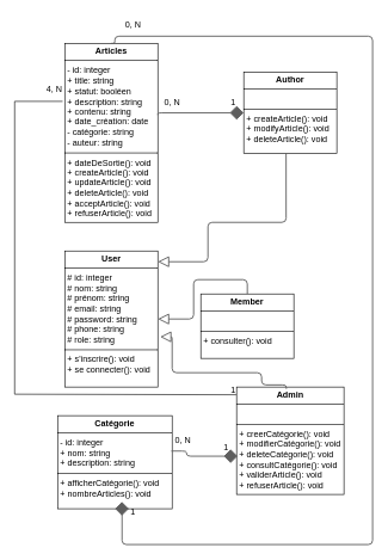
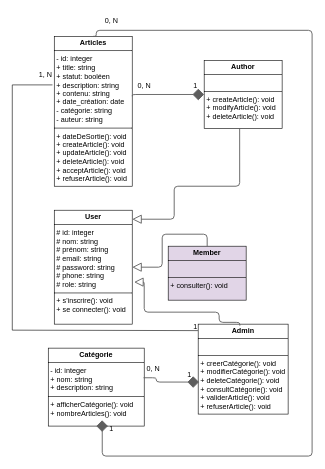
- <mxCell id="22" value="4, N" style="text;html=1;align=center;verticalAlign=middle;resizable=0;points=[];autosize=1;strokeColor=none;fillColor=none;" vertex="1" parent="1"><mxGeometry x="50" y="110" width="50" height="30" as="geometry" /></mxCell>
+ <mxCell id="22" value="1, N" style="text;html=1;align=center;verticalAlign=middle;resizable=0;points=[];autosize=1;strokeColor=none;fillColor=none;" vertex="1" parent="1"><mxGeometry x="50" y="110" width="50" height="30" as="geometry" /></mxCell>
- <mxCell id="3" value="&lt;p style=&quot;margin:0px;margin-top:4px;text-align:center;&quot;&gt;&lt;b&gt;Member&lt;/b&gt;&lt;/p&gt;&lt;hr size=&quot;1&quot; style=&quot;border-style:solid;&quot;&gt;&lt;p style=&quot;margin:0px;margin-left:4px;&quot;&gt;&lt;br&gt;&lt;/p&gt;&lt;hr size=&quot;1&quot; style=&quot;border-style:solid;&quot;&gt;&lt;p style=&quot;margin:0px;margin-left:4px;&quot;&gt;+ consulter(): void&lt;/p&gt;&lt;p style=&quot;margin:0px;margin-left:4px;&quot;&gt;&lt;br&gt;&lt;/p&gt;" style="verticalAlign=top;align=left;overflow=fill;html=1;whiteSpace=wrap;" vertex="1" parent="1"><mxGeometry x="280" y="410" width="130" height="90" as="geometry" /></mxCell>
+ <mxCell id="3" value="&lt;p style=&quot;margin:0px;margin-top:4px;text-align:center;&quot;&gt;&lt;b&gt;Member&lt;/b&gt;&lt;/p&gt;&lt;hr size=&quot;1&quot; style=&quot;border-style:solid;&quot;&gt;&lt;p style=&quot;margin:0px;margin-left:4px;&quot;&gt;&lt;br&gt;&lt;/p&gt;&lt;hr size=&quot;1&quot; style=&quot;border-style:solid;&quot;&gt;&lt;p style=&quot;margin:0px;margin-left:4px;&quot;&gt;+ consulter(): void&lt;/p&gt;&lt;p style=&quot;margin:0px;margin-left:4px;&quot;&gt;&lt;br&gt;&lt;/p&gt;" style="verticalAlign=top;align=left;overflow=fill;html=1;whiteSpace=wrap;fillColor=#e1d5e7;" vertex="1" parent="1"><mxGeometry x="280" y="410" width="130" height="90" as="geometry" /></mxCell>
